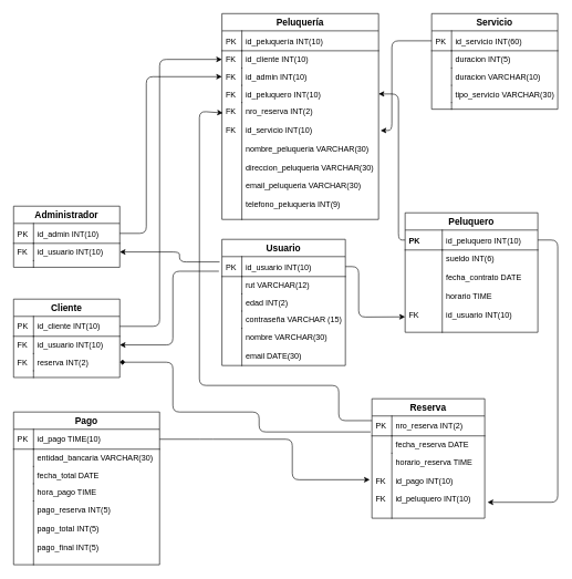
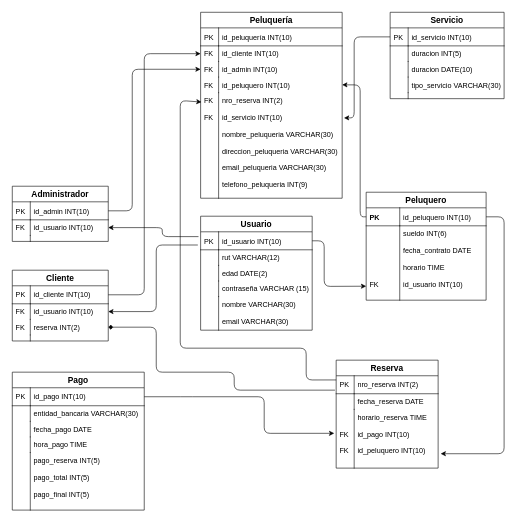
- <mxCell id="63" value="id_servicio INT(60)" style="shape=partialRectangle;top=0;left=0;right=0;bottom=1;align=left;verticalAlign=middle;fillColor=none;spacingLeft=34;spacingRight=4;overflow=hidden;rotatable=0;points=[[0,0.5],[1,0.5]];portConstraint=eastwest;dropTarget=0;fontStyle=0;fontSize=12;" vertex="1" parent="62"><mxGeometry y="26" width="190" height="30" as="geometry" /></mxCell>
+ <mxCell id="63" value="id_servicio INT(10)" style="shape=partialRectangle;top=0;left=0;right=0;bottom=1;align=left;verticalAlign=middle;fillColor=none;spacingLeft=34;spacingRight=4;overflow=hidden;rotatable=0;points=[[0,0.5],[1,0.5]];portConstraint=eastwest;dropTarget=0;fontStyle=0;fontSize=12;" vertex="1" parent="62"><mxGeometry y="26" width="190" height="30" as="geometry" /></mxCell>
- <mxCell id="67" value="duracion VARCHAR(10)" style="shape=partialRectangle;top=0;left=0;right=0;bottom=0;align=left;verticalAlign=top;fillColor=none;spacingLeft=34;spacingRight=4;overflow=hidden;rotatable=0;points=[[0,0.5],[1,0.5]];portConstraint=eastwest;dropTarget=0;fontSize=12;" vertex="1" parent="62"><mxGeometry y="82" width="190" height="26" as="geometry" /></mxCell>
+ <mxCell id="67" value="duracion DATE(10)" style="shape=partialRectangle;top=0;left=0;right=0;bottom=0;align=left;verticalAlign=top;fillColor=none;spacingLeft=34;spacingRight=4;overflow=hidden;rotatable=0;points=[[0,0.5],[1,0.5]];portConstraint=eastwest;dropTarget=0;fontSize=12;" vertex="1" parent="62"><mxGeometry y="82" width="190" height="26" as="geometry" /></mxCell>
- <mxCell id="79" value="edad INT(2)" style="shape=partialRectangle;top=0;left=0;right=0;bottom=0;align=left;verticalAlign=top;fillColor=none;spacingLeft=34;spacingRight=4;overflow=hidden;rotatable=0;points=[[0,0.5],[1,0.5]];portConstraint=eastwest;dropTarget=0;fontSize=12;" parent="74" vertex="1"><mxGeometry y="82" width="186" height="26" as="geometry" /></mxCell>
+ <mxCell id="79" value="edad DATE(2)" style="shape=partialRectangle;top=0;left=0;right=0;bottom=0;align=left;verticalAlign=top;fillColor=none;spacingLeft=34;spacingRight=4;overflow=hidden;rotatable=0;points=[[0,0.5],[1,0.5]];portConstraint=eastwest;dropTarget=0;fontSize=12;" parent="74" vertex="1"><mxGeometry y="82" width="186" height="26" as="geometry" /></mxCell>
- <mxCell id="83" value="nombre VARCHAR(30)&#10;&#10;email DATE(30)" style="shape=partialRectangle;top=0;left=0;right=0;bottom=0;align=left;verticalAlign=top;fillColor=none;spacingLeft=34;spacingRight=4;overflow=hidden;rotatable=0;points=[[0,0.5],[1,0.5]];portConstraint=eastwest;dropTarget=0;fontSize=12;" parent="74" vertex="1"><mxGeometry y="134" width="186" height="56" as="geometry" /></mxCell>
+ <mxCell id="83" value="nombre VARCHAR(30)&#10;&#10;email VARCHAR(30)" style="shape=partialRectangle;top=0;left=0;right=0;bottom=0;align=left;verticalAlign=top;fillColor=none;spacingLeft=34;spacingRight=4;overflow=hidden;rotatable=0;points=[[0,0.5],[1,0.5]];portConstraint=eastwest;dropTarget=0;fontSize=12;" parent="74" vertex="1"><mxGeometry y="134" width="186" height="56" as="geometry" /></mxCell>
- <mxCell id="52" value="id_pago TIME(10)" style="shape=partialRectangle;top=0;left=0;right=0;bottom=1;align=left;verticalAlign=middle;fillColor=none;spacingLeft=34;spacingRight=4;overflow=hidden;rotatable=0;points=[[0,0.5],[1,0.5]];portConstraint=eastwest;dropTarget=0;fontStyle=0;fontSize=12;" parent="51" vertex="1"><mxGeometry y="26" width="220" height="30" as="geometry" /></mxCell>
+ <mxCell id="52" value="id_pago INT(10)" style="shape=partialRectangle;top=0;left=0;right=0;bottom=1;align=left;verticalAlign=middle;fillColor=none;spacingLeft=34;spacingRight=4;overflow=hidden;rotatable=0;points=[[0,0.5],[1,0.5]];portConstraint=eastwest;dropTarget=0;fontStyle=0;fontSize=12;" parent="51" vertex="1"><mxGeometry y="26" width="220" height="30" as="geometry" /></mxCell>
- <mxCell id="56" value="fecha_total DATE" style="shape=partialRectangle;top=0;left=0;right=0;bottom=0;align=left;verticalAlign=top;fillColor=none;spacingLeft=34;spacingRight=4;overflow=hidden;rotatable=0;points=[[0,0.5],[1,0.5]];portConstraint=eastwest;dropTarget=0;fontSize=12;" parent="51" vertex="1"><mxGeometry y="82" width="220" height="26" as="geometry" /></mxCell>
+ <mxCell id="56" value="fecha_pago DATE" style="shape=partialRectangle;top=0;left=0;right=0;bottom=0;align=left;verticalAlign=top;fillColor=none;spacingLeft=34;spacingRight=4;overflow=hidden;rotatable=0;points=[[0,0.5],[1,0.5]];portConstraint=eastwest;dropTarget=0;fontSize=12;" parent="51" vertex="1"><mxGeometry y="82" width="220" height="26" as="geometry" /></mxCell>
